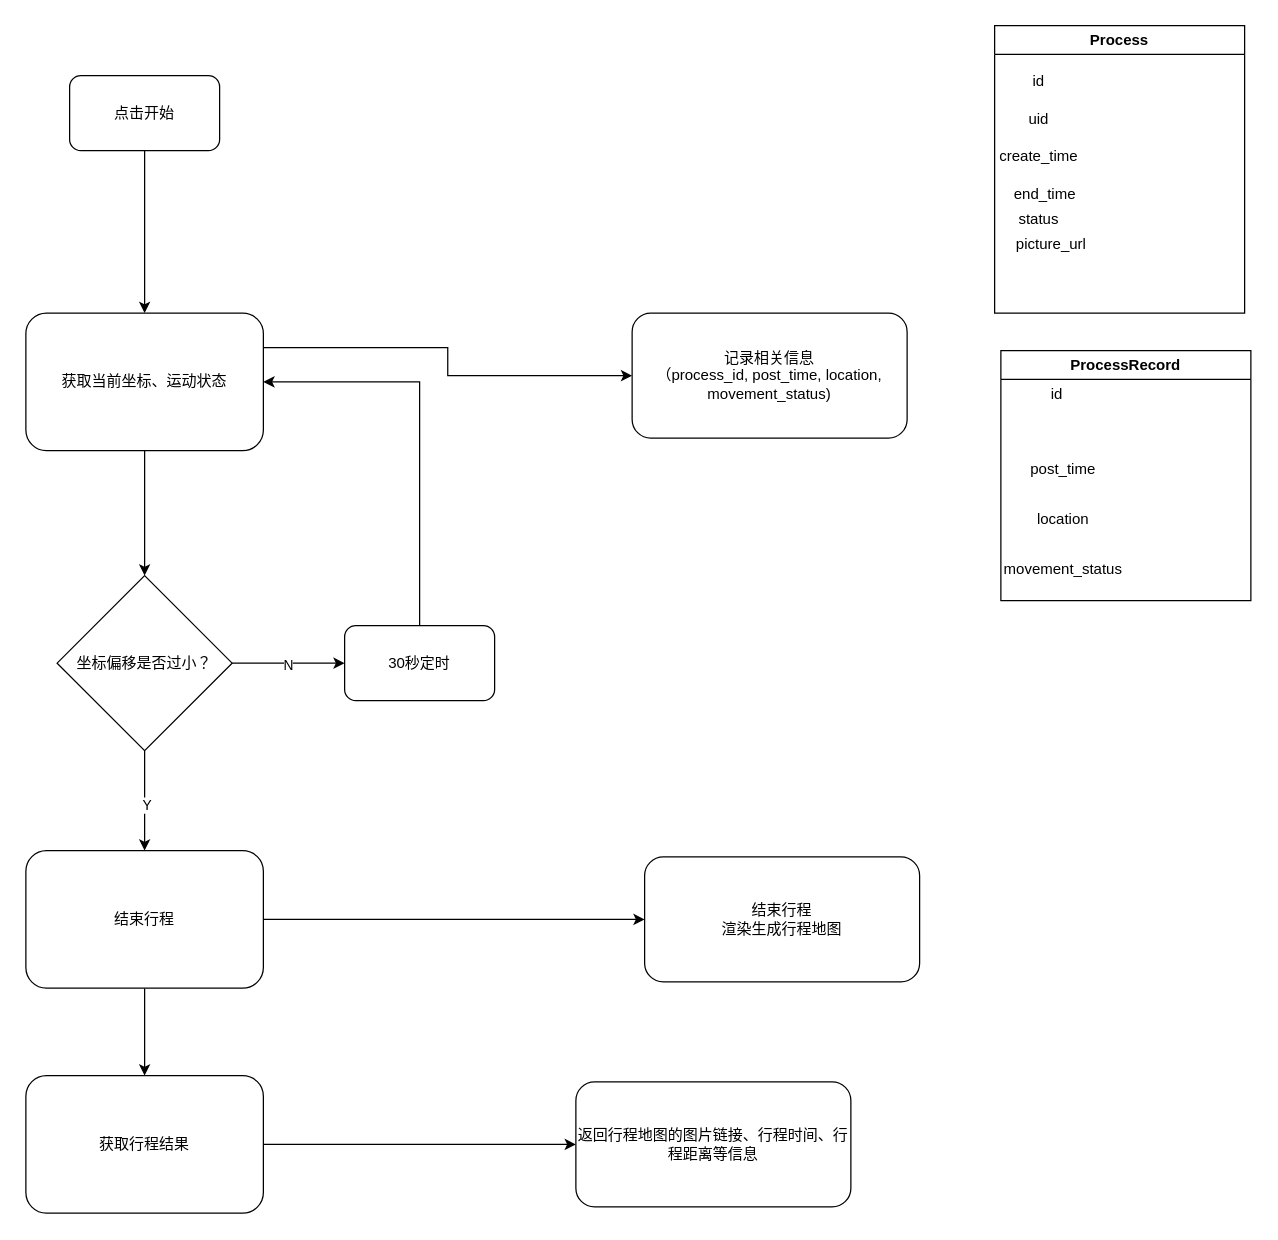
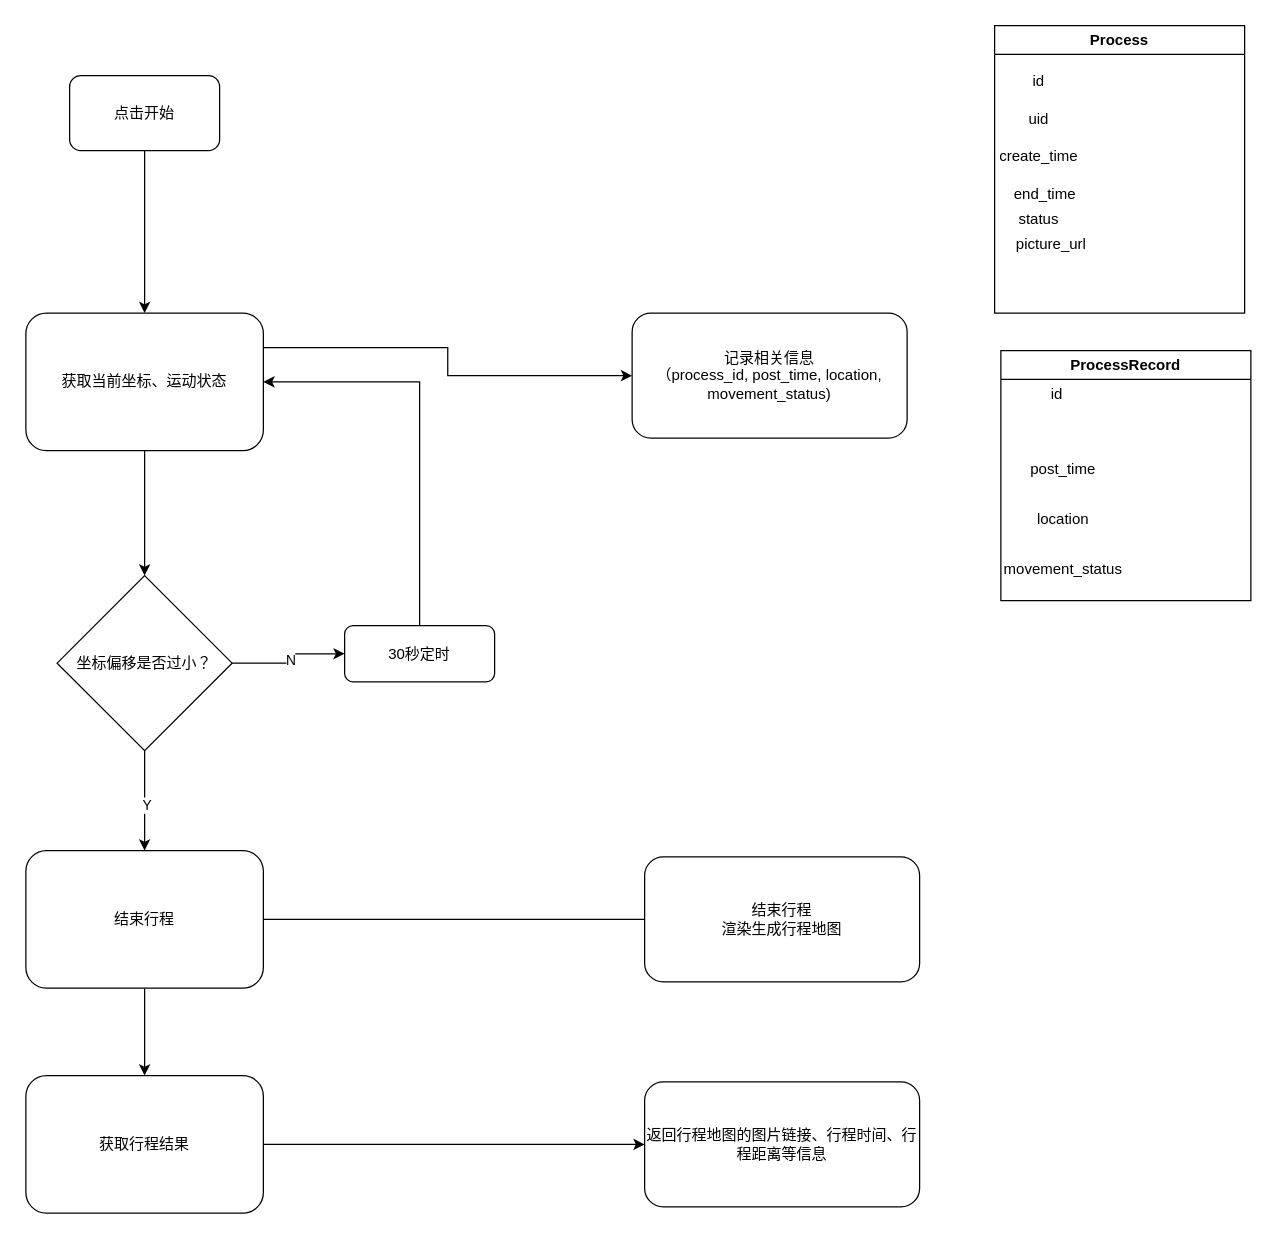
- <mxCell id="13" value="30秒定时" style="rounded=1;whiteSpace=wrap;html=1;" vertex="1" parent="1"><mxGeometry x="275" y="500" width="120" height="60" as="geometry" /></mxCell>
+ <mxCell id="13" value="30秒定时" style="rounded=1;whiteSpace=wrap;html=1;" vertex="1" parent="1"><mxGeometry x="275" y="500" width="120" height="45" as="geometry" /></mxCell>
- <mxCell id="15" style="edgeStyle=orthogonalEdgeStyle;rounded=0;orthogonalLoop=1;jettySize=auto;html=1;exitX=1;exitY=0.5;exitDx=0;exitDy=0;" edge="1" parent="1" source="17" target="18"><mxGeometry relative="1" as="geometry" /></mxCell>
+ <mxCell id="15" style="edgeStyle=orthogonalEdgeStyle;rounded=0;orthogonalLoop=1;jettySize=auto;html=1;exitX=1;exitY=0.5;exitDx=0;exitDy=0;endArrow=none;" edge="1" parent="1" source="17" target="18"><mxGeometry relative="1" as="geometry" /></mxCell>
- <mxCell id="21" value="返回行程地图的图片链接、行程时间、行程距离等信息&lt;div&gt;&lt;/div&gt;" style="rounded=1;whiteSpace=wrap;html=1;" vertex="1" parent="1"><mxGeometry x="460" y="865" width="220" height="100" as="geometry" /></mxCell>
+ <mxCell id="21" value="返回行程地图的图片链接、行程时间、行程距离等信息&lt;div&gt;&lt;/div&gt;" style="rounded=1;whiteSpace=wrap;html=1;" vertex="1" parent="1"><mxGeometry x="515" y="865" width="220" height="100" as="geometry" /></mxCell>
